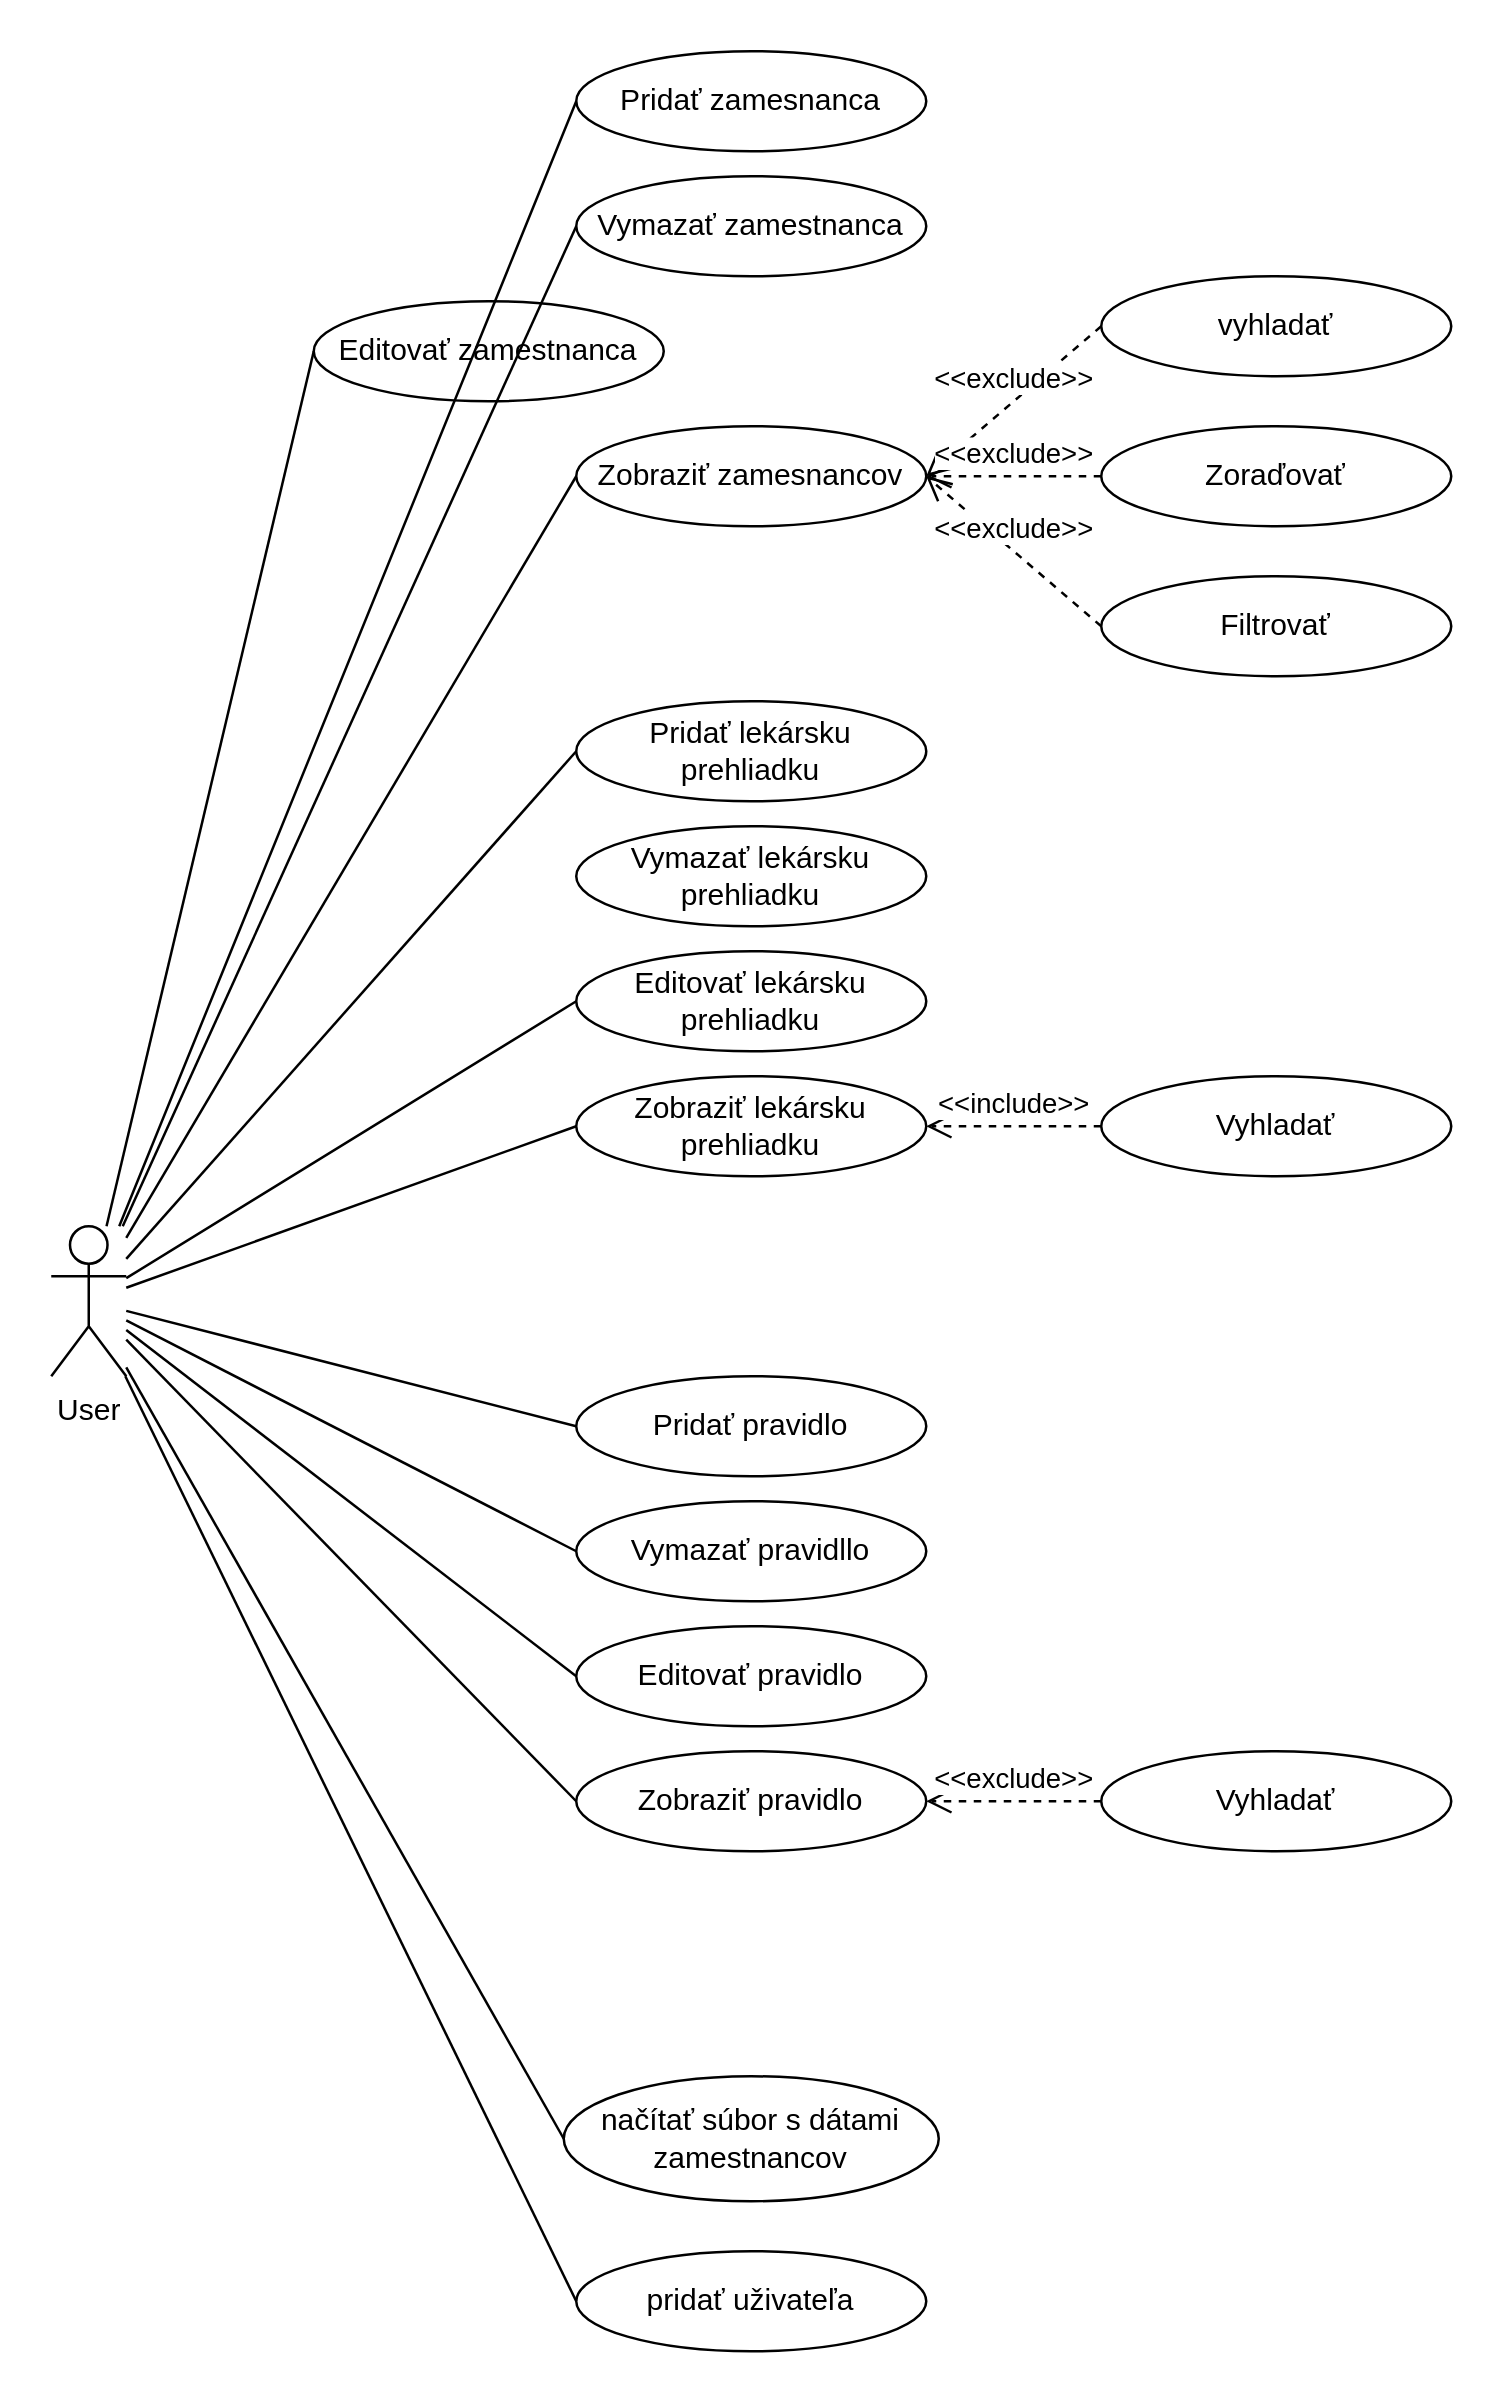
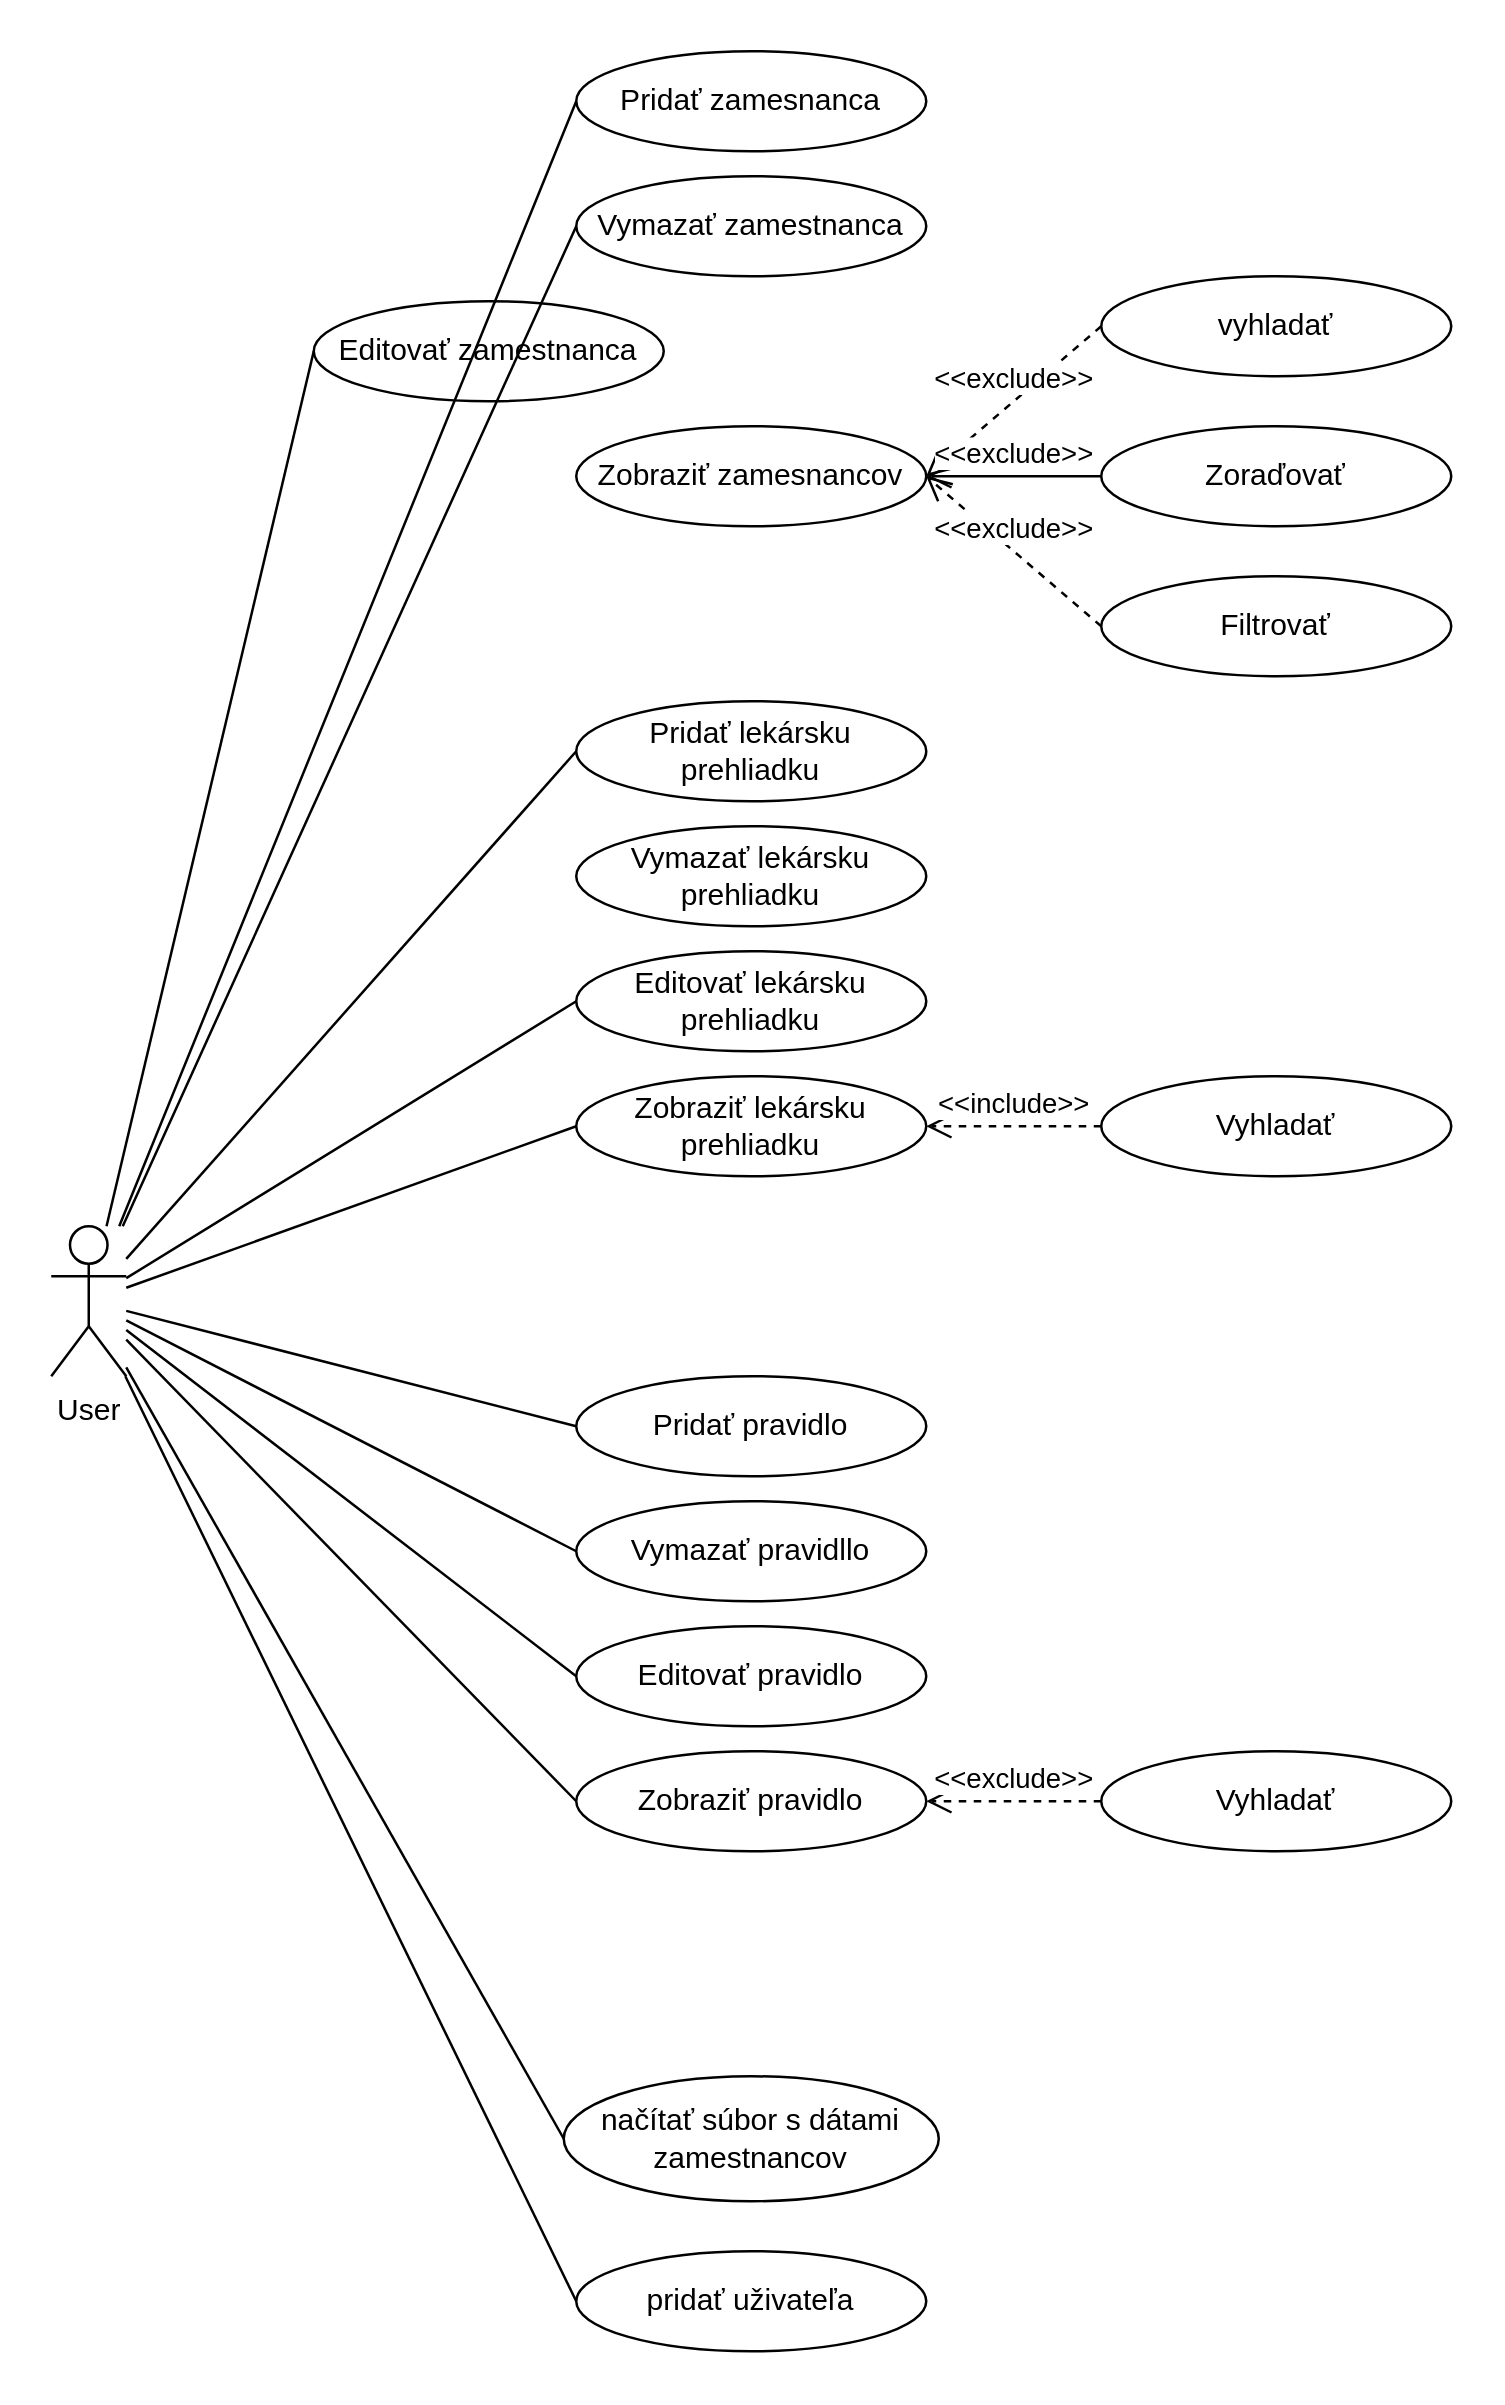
- <mxCell id="34" value="&lt;div&gt;&amp;lt;&amp;lt;exclude&amp;gt;&amp;gt;&lt;/div&gt;" style="html=1;verticalAlign=bottom;endArrow=open;dashed=1;endSize=8;rounded=0;entryX=1;entryY=0.5;entryDx=0;entryDy=0;exitX=0;exitY=0.5;exitDx=0;exitDy=0;" edge="1" parent="1" source="29" target="13"><mxGeometry relative="1" as="geometry"><mxPoint x="720" y="380" as="sourcePoint" /><mxPoint x="640" y="380" as="targetPoint" /></mxGeometry></mxCell>
+ <mxCell id="34" value="&lt;div&gt;&amp;lt;&amp;lt;exclude&amp;gt;&amp;gt;&lt;/div&gt;" style="html=1;verticalAlign=bottom;endArrow=open;dashed=0;endSize=8;rounded=0;entryX=1;entryY=0.5;entryDx=0;entryDy=0;exitX=0;exitY=0.5;exitDx=0;exitDy=0;" edge="1" parent="1" source="29" target="13"><mxGeometry relative="1" as="geometry"><mxPoint x="720" y="380" as="sourcePoint" /><mxPoint x="640" y="380" as="targetPoint" /></mxGeometry></mxCell>
- <mxCell id="18" value="" style="endArrow=none;html=1;rounded=0;entryX=0;entryY=0.5;entryDx=0;entryDy=0;" edge="1" parent="1" source="2" target="13"><mxGeometry width="50" height="50" relative="1" as="geometry"><mxPoint x="68.605" y="510" as="sourcePoint" /><mxPoint x="250" y="110" as="targetPoint" /></mxGeometry></mxCell>
